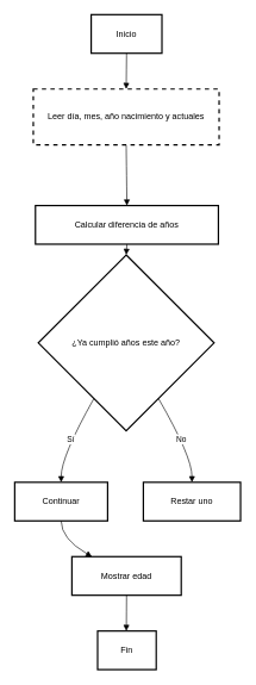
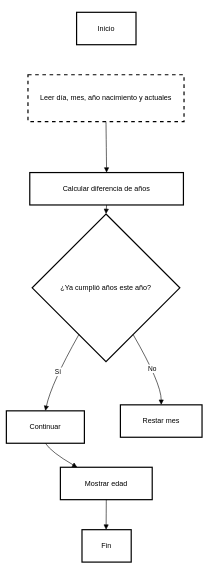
- <mxCell id="10" value="" style="curved=1;startArrow=none;endArrow=block;exitX=0.5;exitY=1;entryX=0.5;entryY=0;" edge="1" parent="1" source="2" target="3"><mxGeometry relative="1" as="geometry"><Array as="points" /></mxGeometry></mxCell>
- <mxCell id="6" value="Continuar" style="whiteSpace=wrap;strokeWidth=2;" vertex="1" parent="1"><mxGeometry x="20" y="674" width="130" height="54" as="geometry" /></mxCell>
+ <mxCell id="6" value="Continuar" style="whiteSpace=wrap;strokeWidth=2;" vertex="1" parent="1"><mxGeometry x="10" y="684" width="130" height="54" as="geometry" /></mxCell>
- <mxCell id="7" value="Restar uno" style="whiteSpace=wrap;strokeWidth=2;" vertex="1" parent="1"><mxGeometry x="200" y="674" width="136" height="54" as="geometry" /></mxCell>
+ <mxCell id="7" value="Restar mes" style="whiteSpace=wrap;strokeWidth=2;" vertex="1" parent="1"><mxGeometry x="200" y="674" width="136" height="54" as="geometry" /></mxCell>
